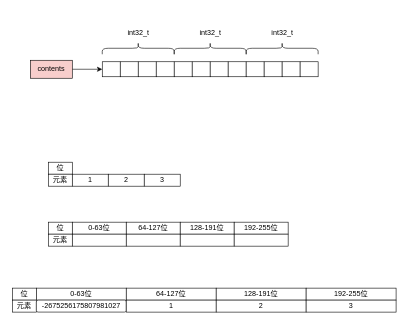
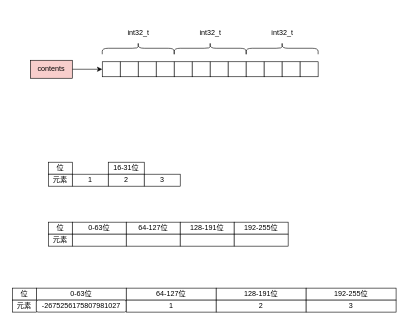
+ <mxCell id="25" value="16-31位" style="rounded=0;whiteSpace=wrap;html=1;" vertex="1" parent="1"><mxGeometry x="180" y="270" width="60" height="20" as="geometry" /></mxCell>
